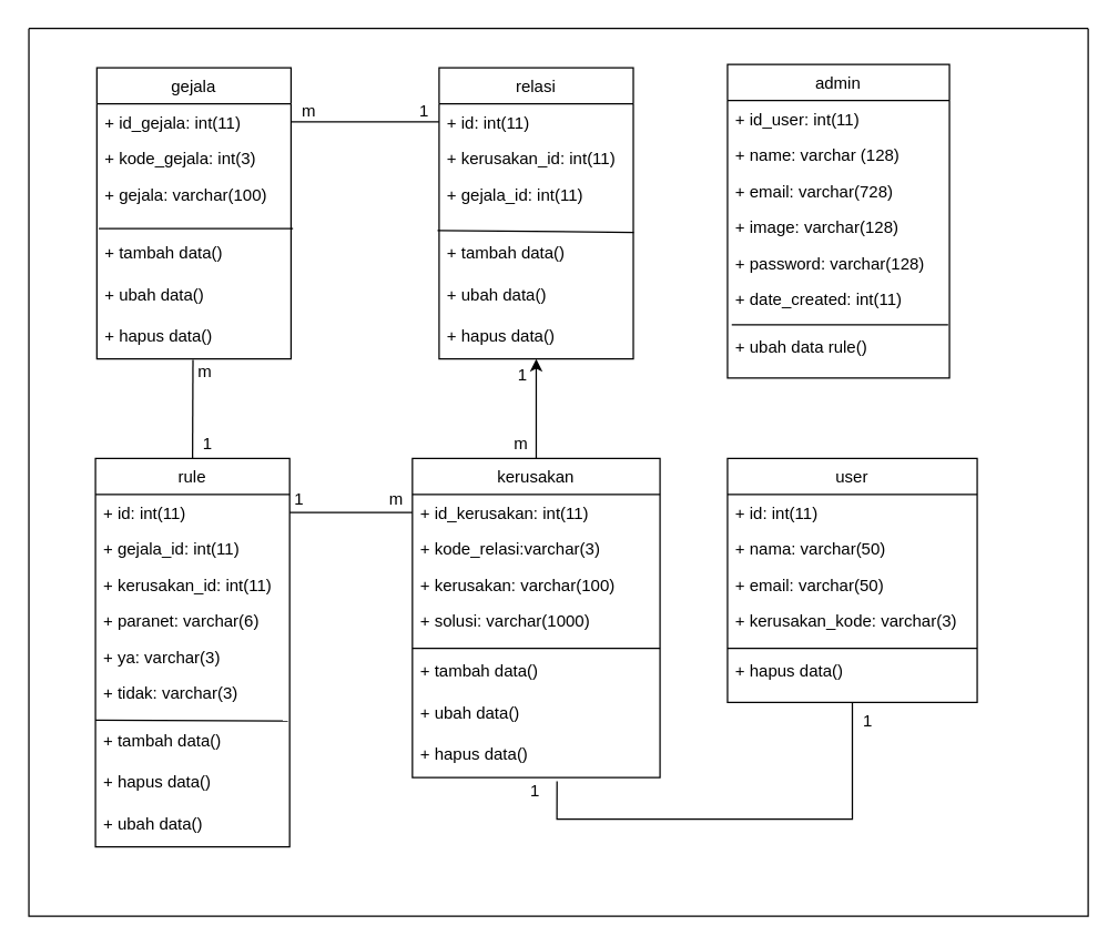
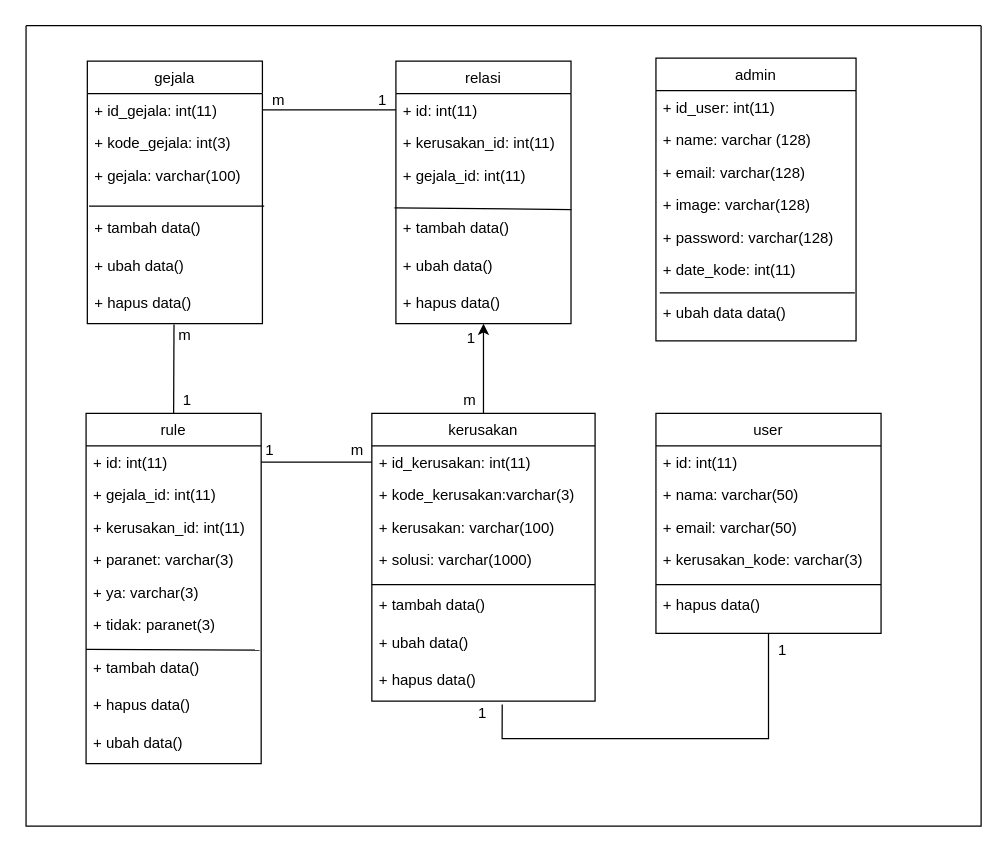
- <mxCell id="45" value="+ email: varchar(728)" style="text;strokeColor=none;fillColor=none;align=left;verticalAlign=top;spacingLeft=4;spacingRight=4;overflow=hidden;rotatable=0;points=[[0,0.5],[1,0.5]];portConstraint=eastwest;" vertex="1" parent="42"><mxGeometry y="78" width="160" height="26" as="geometry" /></mxCell>
+ <mxCell id="45" value="+ email: varchar(128)" style="text;strokeColor=none;fillColor=none;align=left;verticalAlign=top;spacingLeft=4;spacingRight=4;overflow=hidden;rotatable=0;points=[[0,0.5],[1,0.5]];portConstraint=eastwest;" vertex="1" parent="42"><mxGeometry y="78" width="160" height="26" as="geometry" /></mxCell>
- <mxCell id="48" value="+ date_created: int(11)" style="text;strokeColor=none;fillColor=none;align=left;verticalAlign=top;spacingLeft=4;spacingRight=4;overflow=hidden;rotatable=0;points=[[0,0.5],[1,0.5]];portConstraint=eastwest;" vertex="1" parent="42"><mxGeometry y="156" width="160" height="34" as="geometry" /></mxCell>
+ <mxCell id="48" value="+ date_kode: int(11)" style="text;strokeColor=none;fillColor=none;align=left;verticalAlign=top;spacingLeft=4;spacingRight=4;overflow=hidden;rotatable=0;points=[[0,0.5],[1,0.5]];portConstraint=eastwest;" vertex="1" parent="42"><mxGeometry y="156" width="160" height="34" as="geometry" /></mxCell>
- <mxCell id="49" value="+ ubah data rule()" style="text;strokeColor=none;fillColor=none;align=left;verticalAlign=top;spacingLeft=4;spacingRight=4;overflow=hidden;rotatable=0;points=[[0,0.5],[1,0.5]];portConstraint=eastwest;" vertex="1" parent="42"><mxGeometry y="190" width="160" height="36" as="geometry" /></mxCell>
+ <mxCell id="49" value="+ ubah data data()" style="text;strokeColor=none;fillColor=none;align=left;verticalAlign=top;spacingLeft=4;spacingRight=4;overflow=hidden;rotatable=0;points=[[0,0.5],[1,0.5]];portConstraint=eastwest;" vertex="1" parent="42"><mxGeometry y="190" width="160" height="36" as="geometry" /></mxCell>
- <mxCell id="15" value="+ kode_relasi:varchar(3)" style="text;strokeColor=none;fillColor=none;align=left;verticalAlign=top;spacingLeft=4;spacingRight=4;overflow=hidden;rotatable=0;points=[[0,0.5],[1,0.5]];portConstraint=eastwest;" vertex="1" parent="13"><mxGeometry y="52" width="178.5" height="26" as="geometry" /></mxCell>
+ <mxCell id="15" value="+ kode_kerusakan:varchar(3)" style="text;strokeColor=none;fillColor=none;align=left;verticalAlign=top;spacingLeft=4;spacingRight=4;overflow=hidden;rotatable=0;points=[[0,0.5],[1,0.5]];portConstraint=eastwest;" vertex="1" parent="13"><mxGeometry y="52" width="178.5" height="26" as="geometry" /></mxCell>
- <mxCell id="26" value="+ paranet: varchar(6)" style="text;strokeColor=none;fillColor=none;align=left;verticalAlign=top;spacingLeft=4;spacingRight=4;overflow=hidden;rotatable=0;points=[[0,0.5],[1,0.5]];portConstraint=eastwest;" vertex="1" parent="22"><mxGeometry y="104" width="140" height="26" as="geometry" /></mxCell>
+ <mxCell id="26" value="+ paranet: varchar(3)" style="text;strokeColor=none;fillColor=none;align=left;verticalAlign=top;spacingLeft=4;spacingRight=4;overflow=hidden;rotatable=0;points=[[0,0.5],[1,0.5]];portConstraint=eastwest;" vertex="1" parent="22"><mxGeometry y="104" width="140" height="26" as="geometry" /></mxCell>
- <mxCell id="28" value="+ tidak: varchar(3)" style="text;strokeColor=none;fillColor=none;align=left;verticalAlign=top;spacingLeft=4;spacingRight=4;overflow=hidden;rotatable=0;points=[[0,0.5],[1,0.5]];portConstraint=eastwest;" vertex="1" parent="22"><mxGeometry y="156" width="140" height="34" as="geometry" /></mxCell>
+ <mxCell id="28" value="+ tidak: paranet(3)" style="text;strokeColor=none;fillColor=none;align=left;verticalAlign=top;spacingLeft=4;spacingRight=4;overflow=hidden;rotatable=0;points=[[0,0.5],[1,0.5]];portConstraint=eastwest;" vertex="1" parent="22"><mxGeometry y="156" width="140" height="34" as="geometry" /></mxCell>
